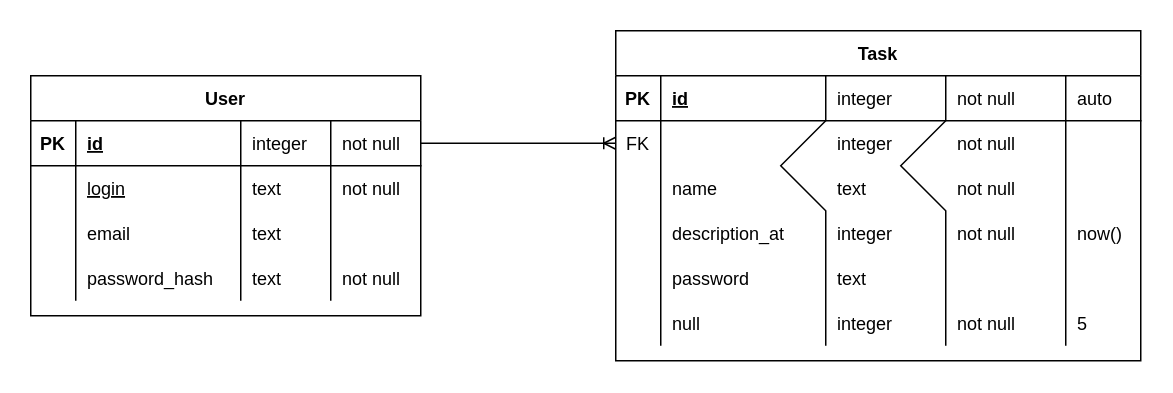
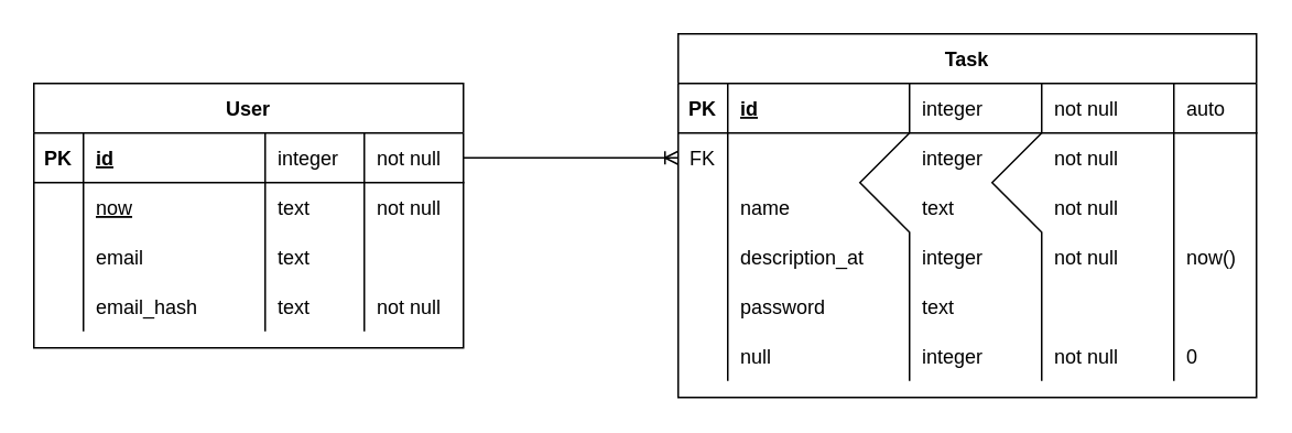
- <mxCell id="10" value="login" style="shape=partialRectangle;connectable=0;fillColor=none;top=0;left=0;bottom=0;right=0;align=left;spacingLeft=6;overflow=hidden;fontStyle=4" parent="8" vertex="1"><mxGeometry x="30" width="110" height="30" as="geometry" /></mxCell>
+ <mxCell id="10" value="now" style="shape=partialRectangle;connectable=0;fillColor=none;top=0;left=0;bottom=0;right=0;align=left;spacingLeft=6;overflow=hidden;fontStyle=4" parent="8" vertex="1"><mxGeometry x="30" width="110" height="30" as="geometry" /></mxCell>
- <mxCell id="20" value="password_hash" style="shape=partialRectangle;connectable=0;fillColor=none;top=0;left=0;bottom=0;right=0;align=left;spacingLeft=6;overflow=hidden;" parent="18" vertex="1"><mxGeometry x="30" width="110" height="30" as="geometry" /></mxCell>
+ <mxCell id="20" value="email_hash" style="shape=partialRectangle;connectable=0;fillColor=none;top=0;left=0;bottom=0;right=0;align=left;spacingLeft=6;overflow=hidden;" parent="18" vertex="1"><mxGeometry x="30" width="110" height="30" as="geometry" /></mxCell>
- <mxCell id="58" value="5" style="shape=partialRectangle;connectable=0;fillColor=none;top=0;left=0;bottom=0;right=0;align=left;spacingLeft=6;overflow=hidden;" parent="53" vertex="1"><mxGeometry x="300" width="50" height="30" as="geometry" /></mxCell>
+ <mxCell id="58" value="0" style="shape=partialRectangle;connectable=0;fillColor=none;top=0;left=0;bottom=0;right=0;align=left;spacingLeft=6;overflow=hidden;" parent="53" vertex="1"><mxGeometry x="300" width="50" height="30" as="geometry" /></mxCell>
